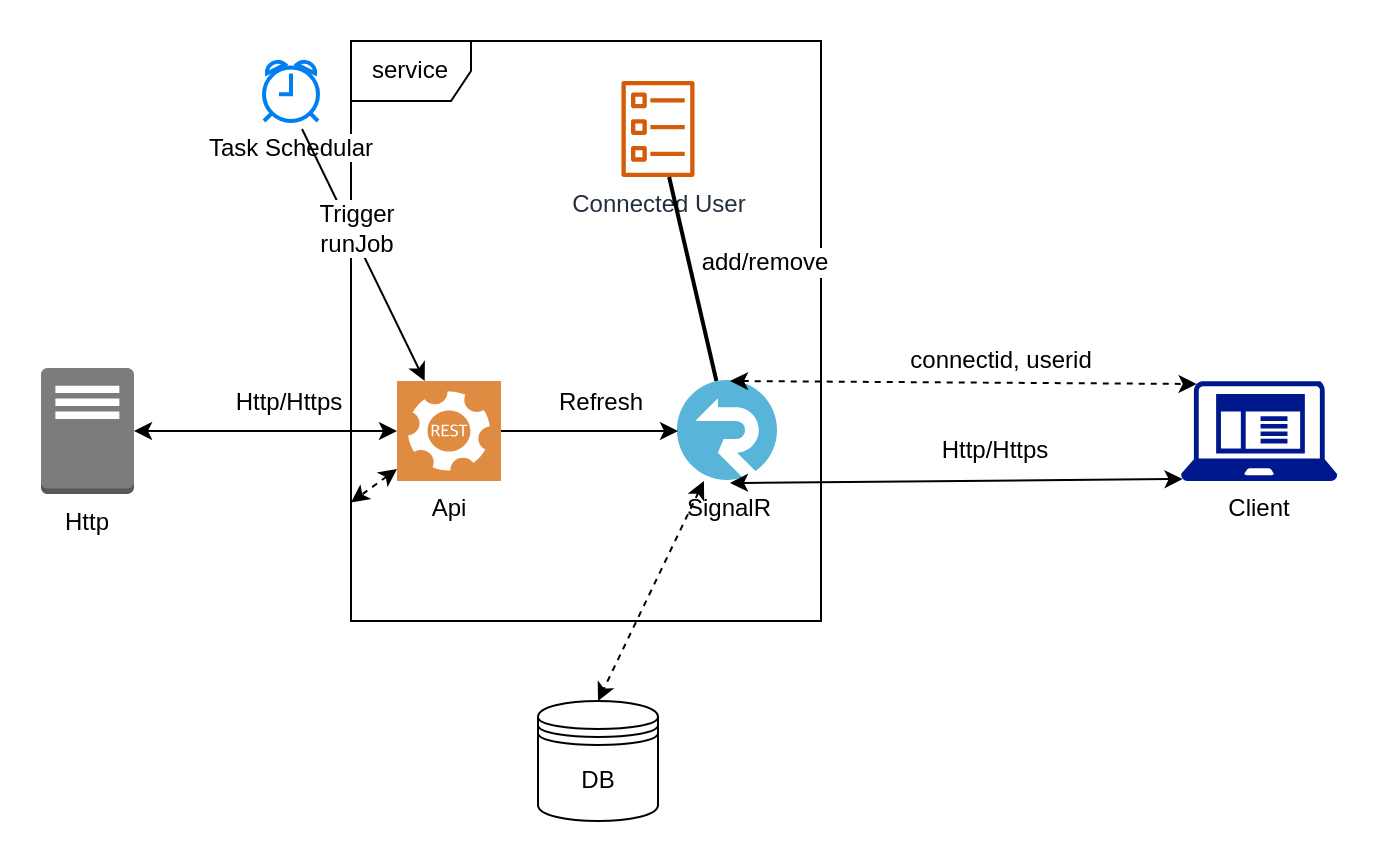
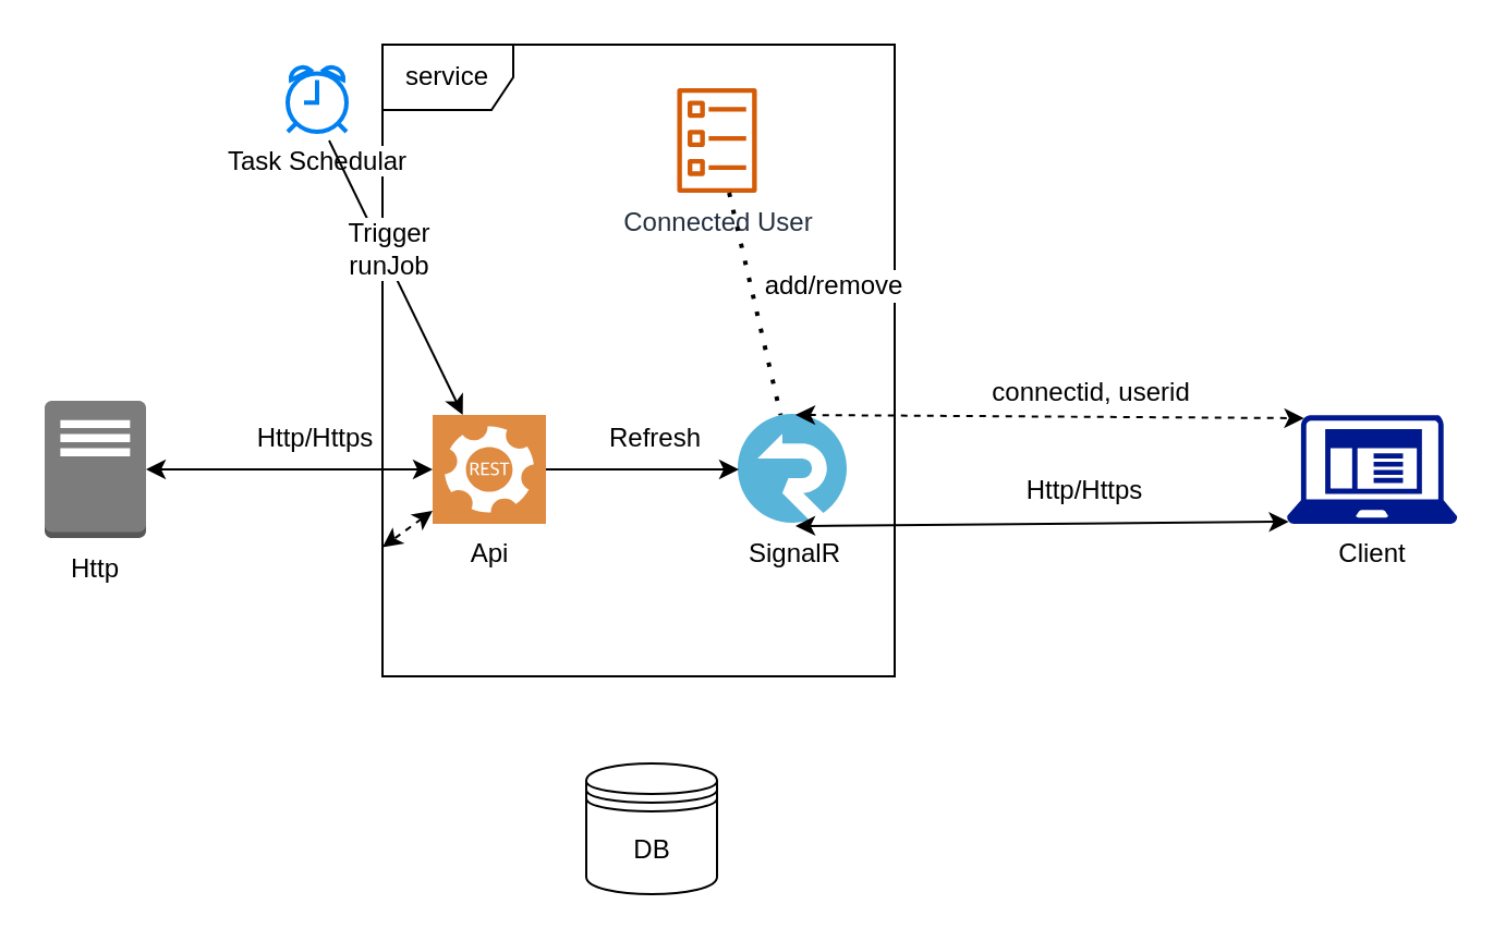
- <mxCell id="17" value="" style="endArrow=none;dashed=0;html=1;dashPattern=1 3;strokeWidth=2;rounded=0;fontSize=12;" edge="1" parent="1" source="10" target="3"><mxGeometry width="50" height="50" relative="1" as="geometry"><mxPoint x="320" y="120" as="sourcePoint" /><mxPoint x="251.459" y="170" as="targetPoint" /></mxGeometry></mxCell>
+ <mxCell id="17" value="" style="endArrow=none;dashed=1;html=1;dashPattern=1 3;strokeWidth=2;rounded=0;fontSize=12;" edge="1" parent="1" source="10" target="3"><mxGeometry width="50" height="50" relative="1" as="geometry"><mxPoint x="320" y="120" as="sourcePoint" /><mxPoint x="251.459" y="170" as="targetPoint" /></mxGeometry></mxCell>
- <mxCell id="20" value="" style="endArrow=classic;dashed=1;html=1;rounded=0;startArrow=classic;startFill=1;endFill=1;entryX=0.5;entryY=0;entryDx=0;entryDy=0;" edge="1" parent="1" source="3" target="19"><mxGeometry width="50" height="50" relative="1" as="geometry"><mxPoint x="290" y="340" as="sourcePoint" /><mxPoint x="587.813" y="201.5" as="targetPoint" /></mxGeometry></mxCell>
